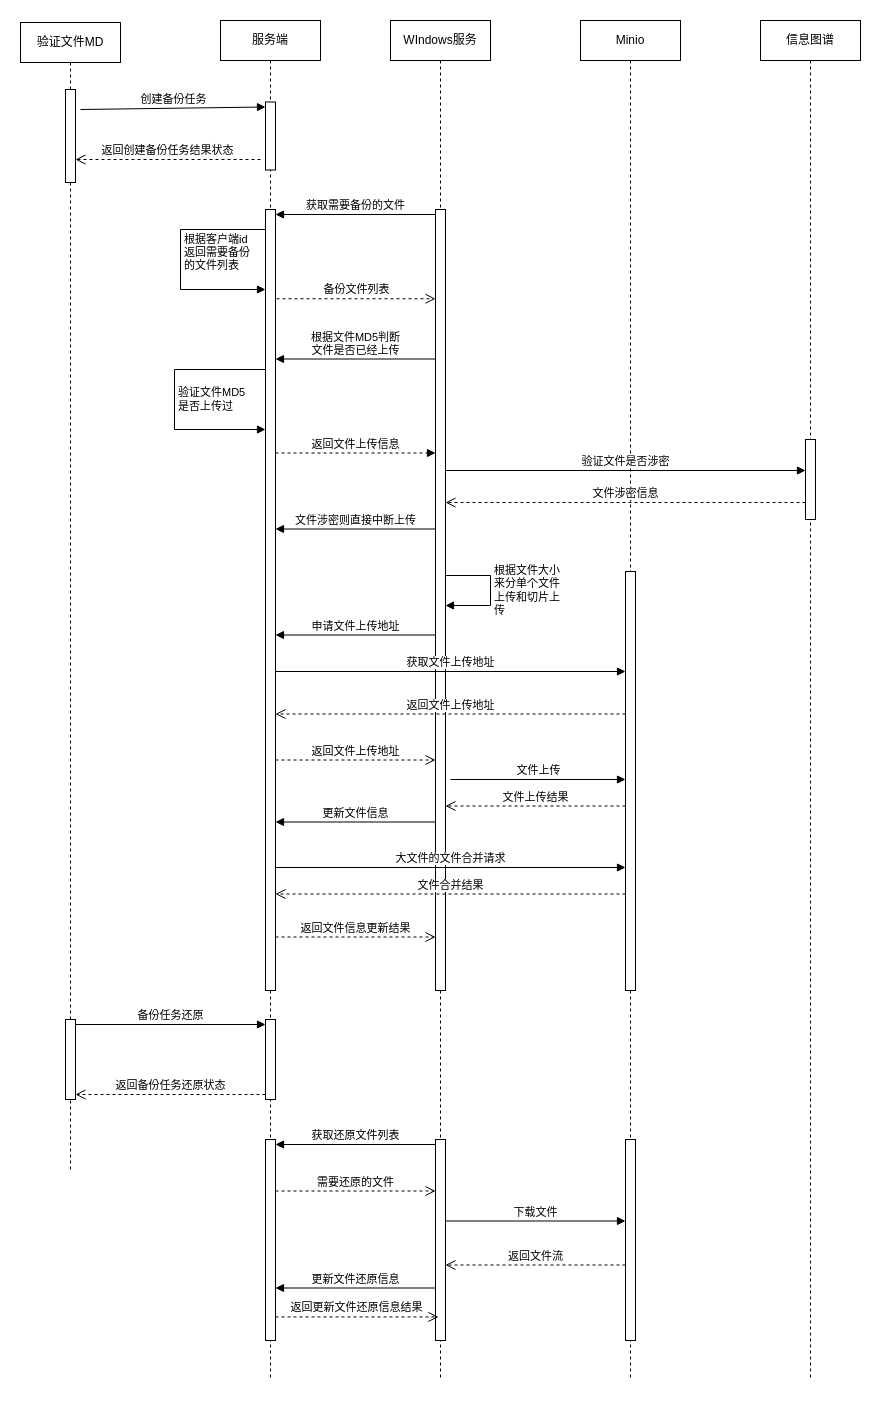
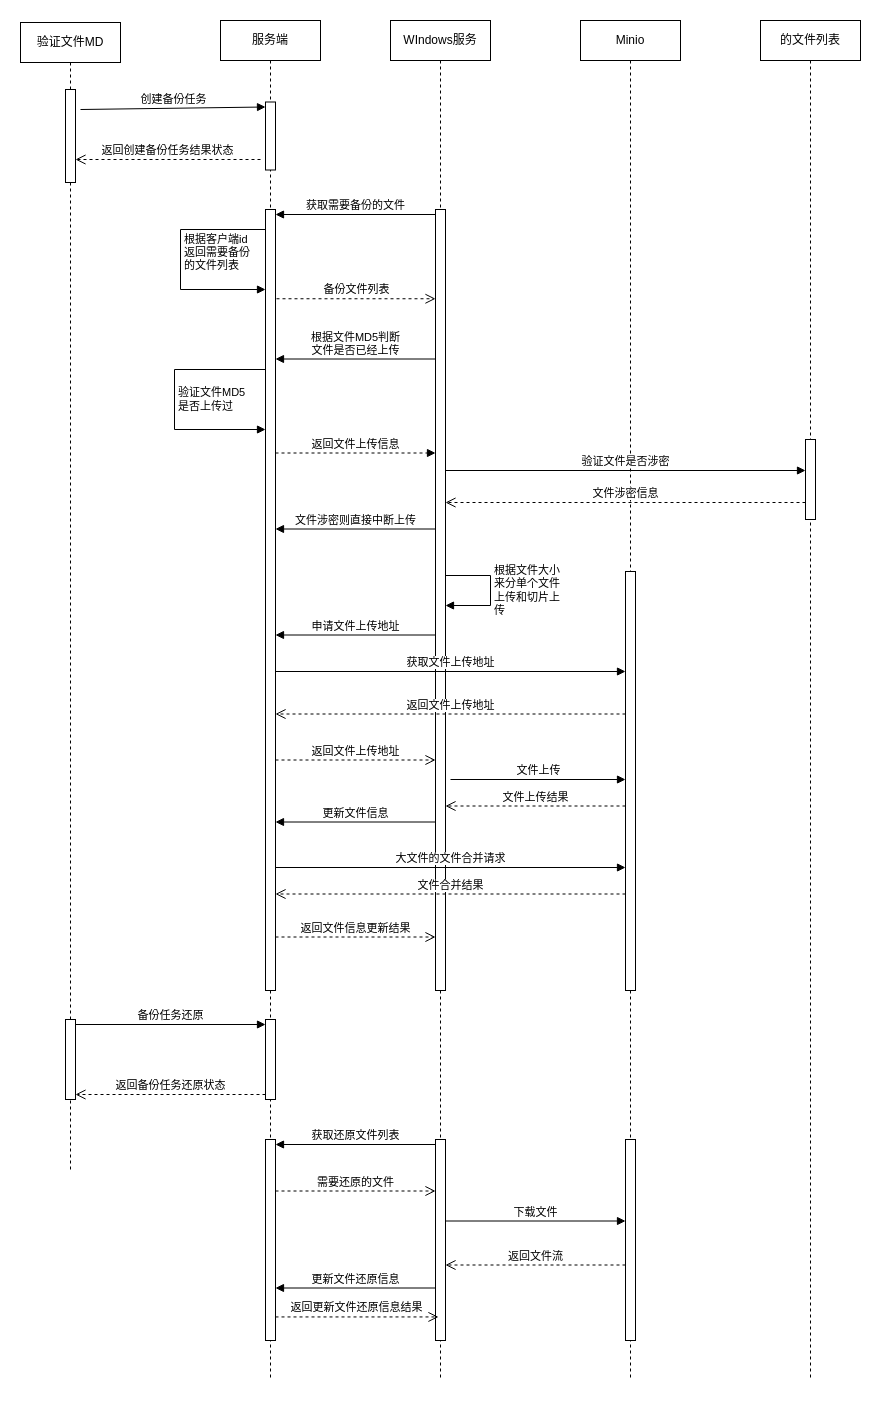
- <mxCell id="19" value="信息图谱" style="shape=umlLifeline;perimeter=lifelinePerimeter;whiteSpace=wrap;html=1;container=1;dropTarget=0;collapsible=0;recursiveResize=0;outlineConnect=0;portConstraint=eastwest;newEdgeStyle={&quot;curved&quot;:0,&quot;rounded&quot;:0};" vertex="1" parent="1"><mxGeometry x="760" y="20" width="100" height="1359" as="geometry" /></mxCell>
+ <mxCell id="19" value="的文件列表" style="shape=umlLifeline;perimeter=lifelinePerimeter;whiteSpace=wrap;html=1;container=1;dropTarget=0;collapsible=0;recursiveResize=0;outlineConnect=0;portConstraint=eastwest;newEdgeStyle={&quot;curved&quot;:0,&quot;rounded&quot;:0};" vertex="1" parent="1"><mxGeometry x="760" y="20" width="100" height="1359" as="geometry" /></mxCell>
